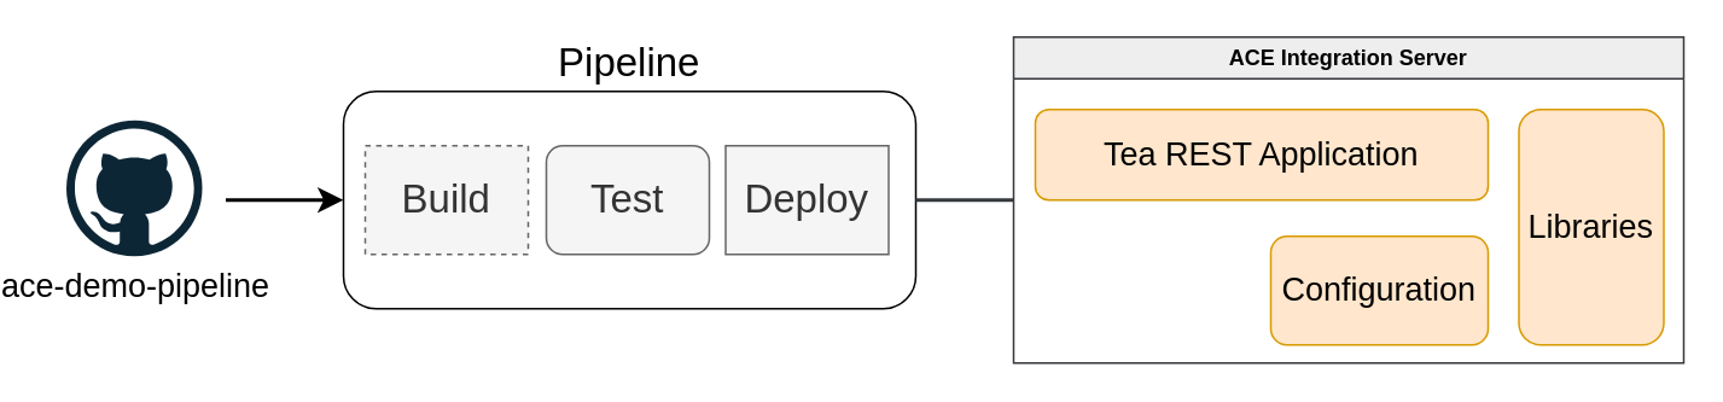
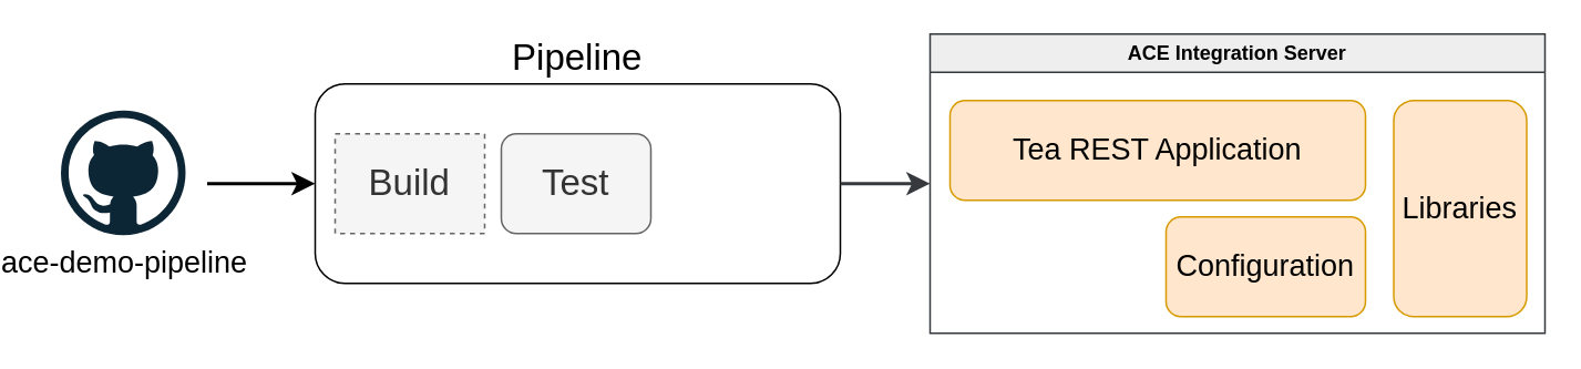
- <mxCell id="10" value="&lt;font style=&quot;font-size: 18px;&quot;&gt;Tea REST Application&lt;/font&gt;" style="rounded=1;whiteSpace=wrap;html=1;fillColor=#ffe6cc;strokeColor=#d79b00;" parent="9" vertex="1"><mxGeometry x="12" y="40" width="250" height="50" as="geometry" /></mxCell>
+ <mxCell id="10" value="&lt;font style=&quot;font-size: 18px;&quot;&gt;Tea REST Application&lt;/font&gt;" style="rounded=1;whiteSpace=wrap;html=1;fillColor=#ffe6cc;strokeColor=#d79b00;" parent="9" vertex="1"><mxGeometry x="12" y="40" width="250" height="60" as="geometry" /></mxCell>
- <mxCell id="6" value="Deploy" style="rounded=0;whiteSpace=wrap;html=1;fontSize=22;fillColor=#f5f5f5;fontColor=#333333;strokeColor=#666666;fontStyle=0" parent="1" vertex="1"><mxGeometry x="384" y="80" width="90" height="60" as="geometry" /></mxCell>
- <mxCell id="8" value="" style="edgeStyle=elbowEdgeStyle;elbow=horizontal;endArrow=none;html=1;curved=0;rounded=0;endSize=8;startSize=8;exitX=1;exitY=0.5;exitDx=0;exitDy=0;strokeWidth=2;fontStyle=0;entryX=0;entryY=0.5;entryDx=0;entryDy=0;fillColor=#eeeeee;strokeColor=#36393d;" parent="1" source="2" target="9" edge="1"><mxGeometry width="50" height="50" relative="1" as="geometry"><mxPoint x="568" y="300" as="sourcePoint" /><mxPoint x="553" y="20" as="targetPoint" /></mxGeometry></mxCell>
+ <mxCell id="8" value="" style="edgeStyle=elbowEdgeStyle;elbow=horizontal;endArrow=classic;html=1;curved=0;rounded=0;endSize=8;startSize=8;exitX=1;exitY=0.5;exitDx=0;exitDy=0;strokeWidth=2;fontStyle=0;entryX=0;entryY=0.5;entryDx=0;entryDy=0;fillColor=#eeeeee;strokeColor=#36393d;" parent="1" source="2" target="9" edge="1"><mxGeometry width="50" height="50" relative="1" as="geometry"><mxPoint x="568" y="300" as="sourcePoint" /><mxPoint x="553" y="20" as="targetPoint" /></mxGeometry></mxCell>
